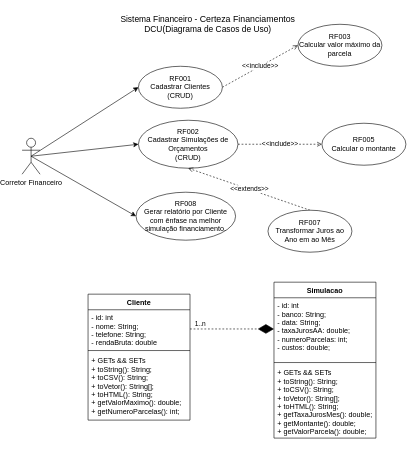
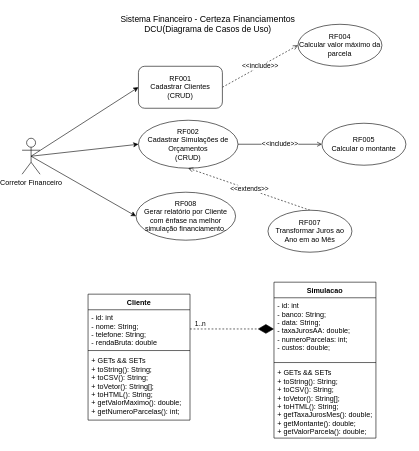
- <mxCell id="10" value="RF003&lt;br&gt;Calcular valor máximo da parcela" style="ellipse;whiteSpace=wrap;html=1;" vertex="1" parent="1"><mxGeometry x="480" y="40" width="140" height="70" as="geometry" /></mxCell>
+ <mxCell id="10" value="RF004&lt;br&gt;Calcular valor máximo da parcela" style="ellipse;whiteSpace=wrap;html=1;" vertex="1" parent="1"><mxGeometry x="480" y="40" width="140" height="70" as="geometry" /></mxCell>
- <mxCell id="7" value="RF001&lt;br&gt;Cadastrar Clientes&lt;br&gt;(CRUD)" style="ellipse;whiteSpace=wrap;html=1;" vertex="1" parent="1"><mxGeometry x="214" y="110" width="140" height="70" as="geometry" /></mxCell>
+ <mxCell id="7" value="RF001&lt;br&gt;Cadastrar Clientes&lt;br&gt;(CRUD)" style="whiteSpace=wrap;html=1;rounded=1;" vertex="1" parent="1"><mxGeometry x="214" y="110" width="140" height="70" as="geometry" /></mxCell>
- <mxCell id="8" value="&amp;lt;&amp;lt;include&amp;gt;&amp;gt;" style="edgeStyle=none;rounded=0;orthogonalLoop=1;jettySize=auto;html=1;exitX=1;exitY=0.5;exitDx=0;exitDy=0;entryX=0;entryY=0.5;entryDx=0;entryDy=0;dashed=1;endArrow=open;endFill=0;" edge="1" parent="1" source="9" target="11"><mxGeometry relative="1" as="geometry" /></mxCell>
+ <mxCell id="8" value="&amp;lt;&amp;lt;include&amp;gt;&amp;gt;" style="edgeStyle=none;rounded=0;orthogonalLoop=1;jettySize=auto;html=1;exitX=1;exitY=0.5;exitDx=0;exitDy=0;entryX=0;entryY=0.5;entryDx=0;entryDy=0;dashed=0;endArrow=open;endFill=0;" edge="1" parent="1" source="9" target="11"><mxGeometry relative="1" as="geometry" /></mxCell>
